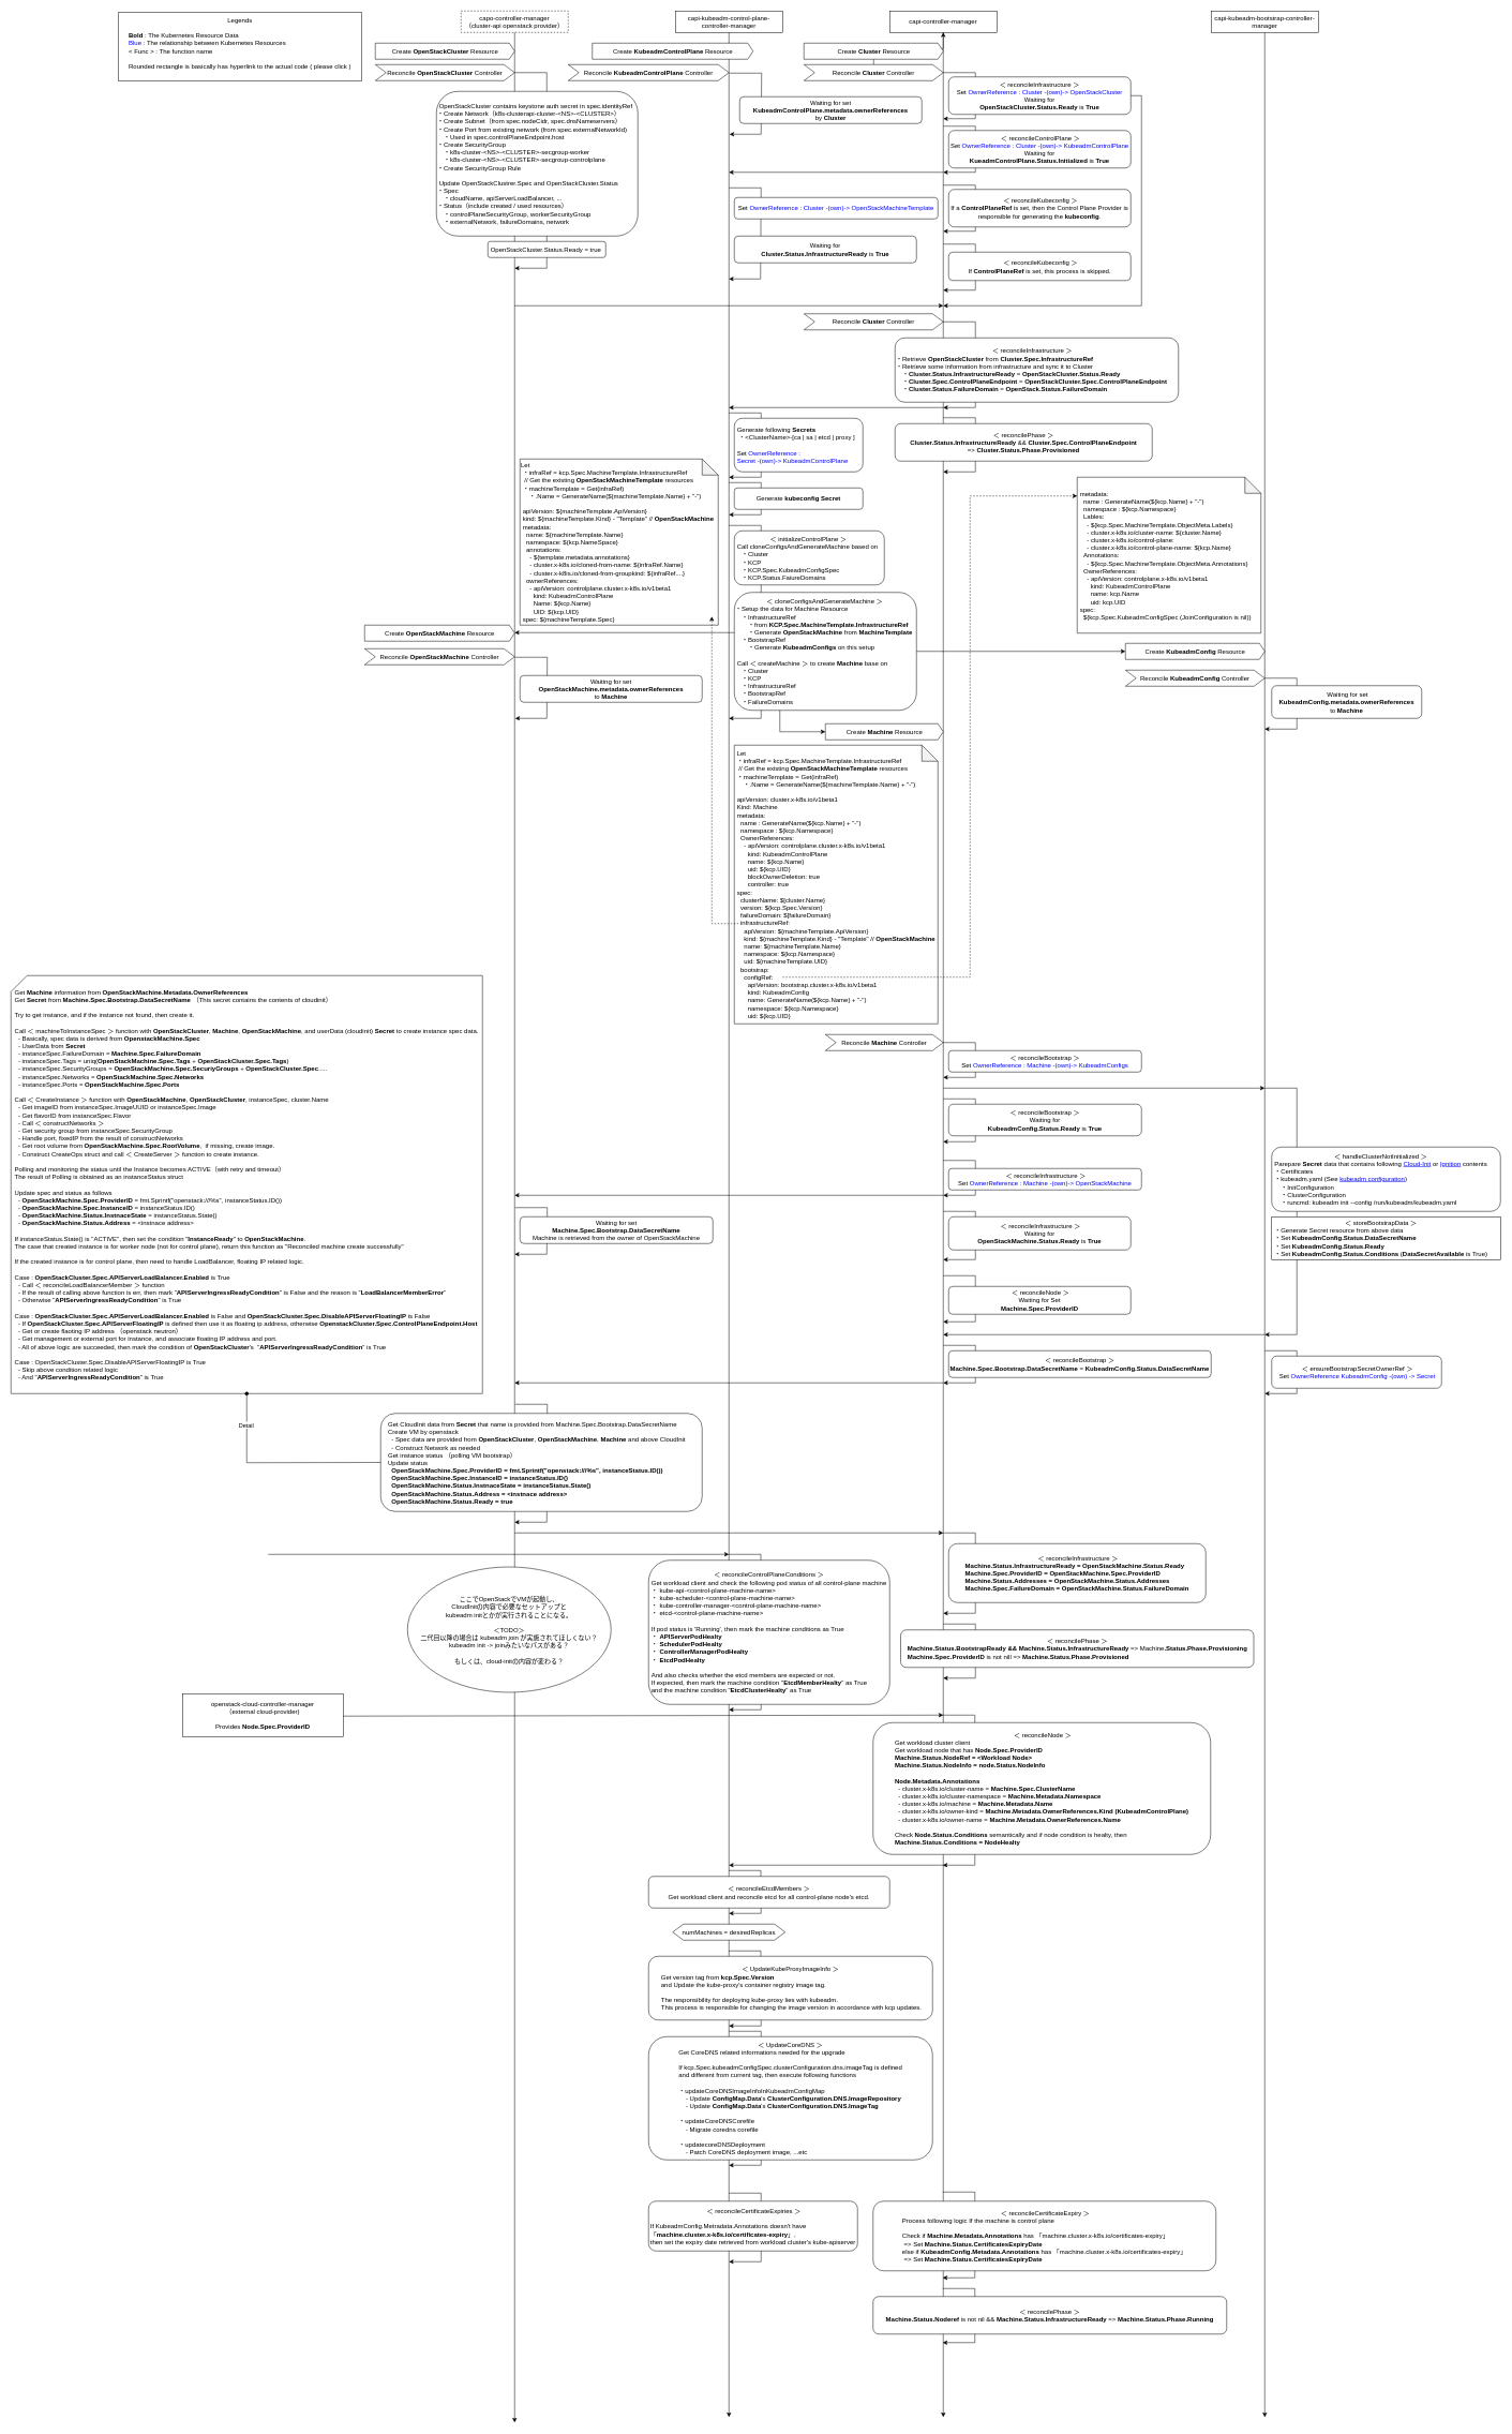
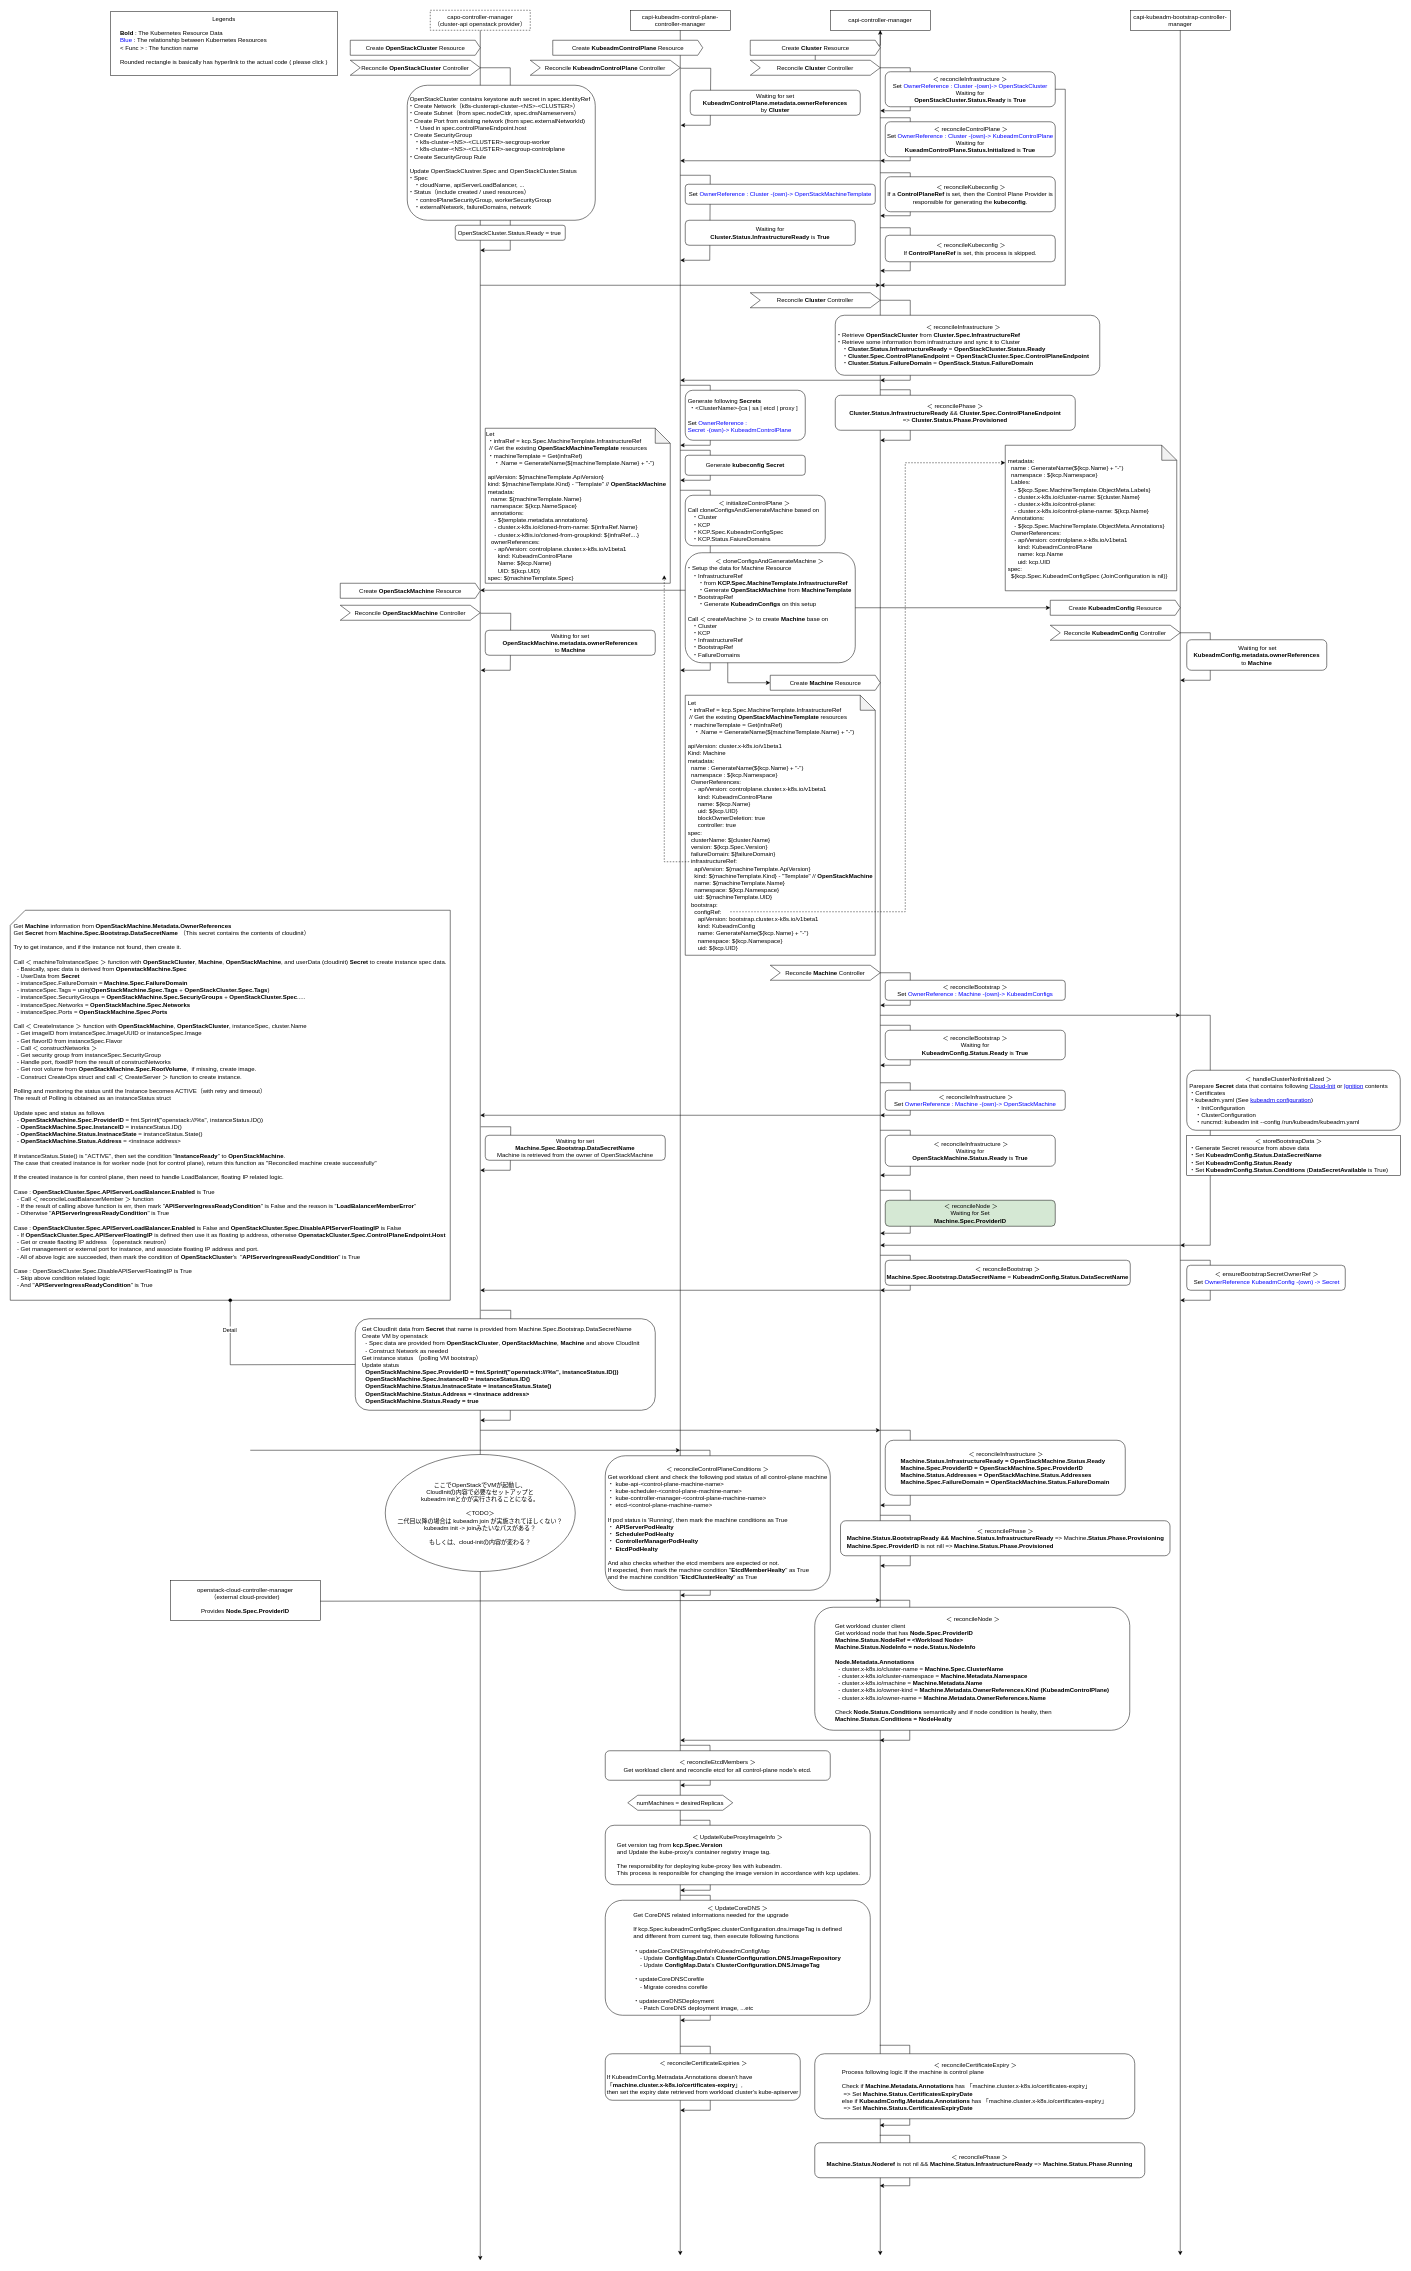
- <mxCell id="68" value="&amp;nbsp;＜ reconcileNode ＞&lt;br&gt;Waiting for Set&lt;br&gt;&lt;b&gt;Machine.Spec.ProviderID&lt;/b&gt;" style="rounded=1;whiteSpace=wrap;html=1;align=center;" parent="1" vertex="1"><mxGeometry x="1770" y="2400" width="340" height="52" as="geometry" /></mxCell>
+ <mxCell id="68" value="&amp;nbsp;＜ reconcileNode ＞&lt;br&gt;Waiting for Set&lt;br&gt;&lt;b&gt;Machine.Spec.ProviderID&lt;/b&gt;" style="rounded=1;whiteSpace=wrap;html=1;align=center;fillColor=#d5e8d4;" parent="1" vertex="1"><mxGeometry x="1770" y="2400" width="340" height="52" as="geometry" /></mxCell>
- <mxCell id="80" value="&lt;div style=&quot;&quot;&gt;&amp;nbsp;＜ ensureBootstrapSecretOwnerRef ＞&lt;/div&gt;&lt;div style=&quot;&quot;&gt;&amp;nbsp;Set &lt;font color=&quot;#0000ff&quot;&gt;OwnerReference KubeadmConfig -(own) -&amp;gt; Secret&lt;/font&gt;&lt;/div&gt;" style="rounded=1;whiteSpace=wrap;html=1;align=center;" parent="1" vertex="1"><mxGeometry x="2373" y="2530" width="317" height="60" as="geometry" /></mxCell>
+ <mxCell id="80" value="&lt;div style=&quot;&quot;&gt;&amp;nbsp;＜ ensureBootstrapSecretOwnerRef ＞&lt;/div&gt;&lt;div style=&quot;&quot;&gt;&amp;nbsp;Set &lt;font color=&quot;#0000ff&quot;&gt;OwnerReference KubeadmConfig -(own) -&amp;gt; Secret&lt;/font&gt;&lt;/div&gt;" style="rounded=1;whiteSpace=wrap;html=1;align=center;" parent="1" vertex="1"><mxGeometry x="2373" y="2530" width="317" height="50" as="geometry" /></mxCell>
- <mxCell id="106" value="ここでOpenStackでVMが起動し、&lt;br&gt;CloudInitの内容で必要なセットアップと&lt;br&gt;kubeadm initとかが実行されることになる。&lt;br&gt;&lt;br&gt;＜TODO＞&lt;br&gt;二代目以降の場合は kubeadm join が実施されてほしくない？&lt;br&gt;kubeadm init -&amp;gt; joinみたいなパスがある？&lt;br&gt;&lt;br&gt;もしくは、cloud-initの内容が変わる？" style="ellipse;whiteSpace=wrap;html=1;" parent="1" vertex="1"><mxGeometry x="760" y="2923.5" width="380" height="234" as="geometry" /></mxCell>
+ <mxCell id="106" value="ここでOpenStackでVMが起動し、&lt;br&gt;CloudInitの内容で必要なセットアップと&lt;br&gt;kubeadm initとかが実行されることになる。&lt;br&gt;&lt;br&gt;＜TODO＞&lt;br&gt;二代目以降の場合は kubeadm join が実施されてほしくない？&lt;br&gt;kubeadm init -&amp;gt; joinみたいなパスがある？&lt;br&gt;&lt;br&gt;もしくは、cloud-initの内容が変わる？" style="ellipse;whiteSpace=wrap;html=1;" parent="1" vertex="1"><mxGeometry x="770" y="2908.5" width="380" height="234" as="geometry" /></mxCell>
